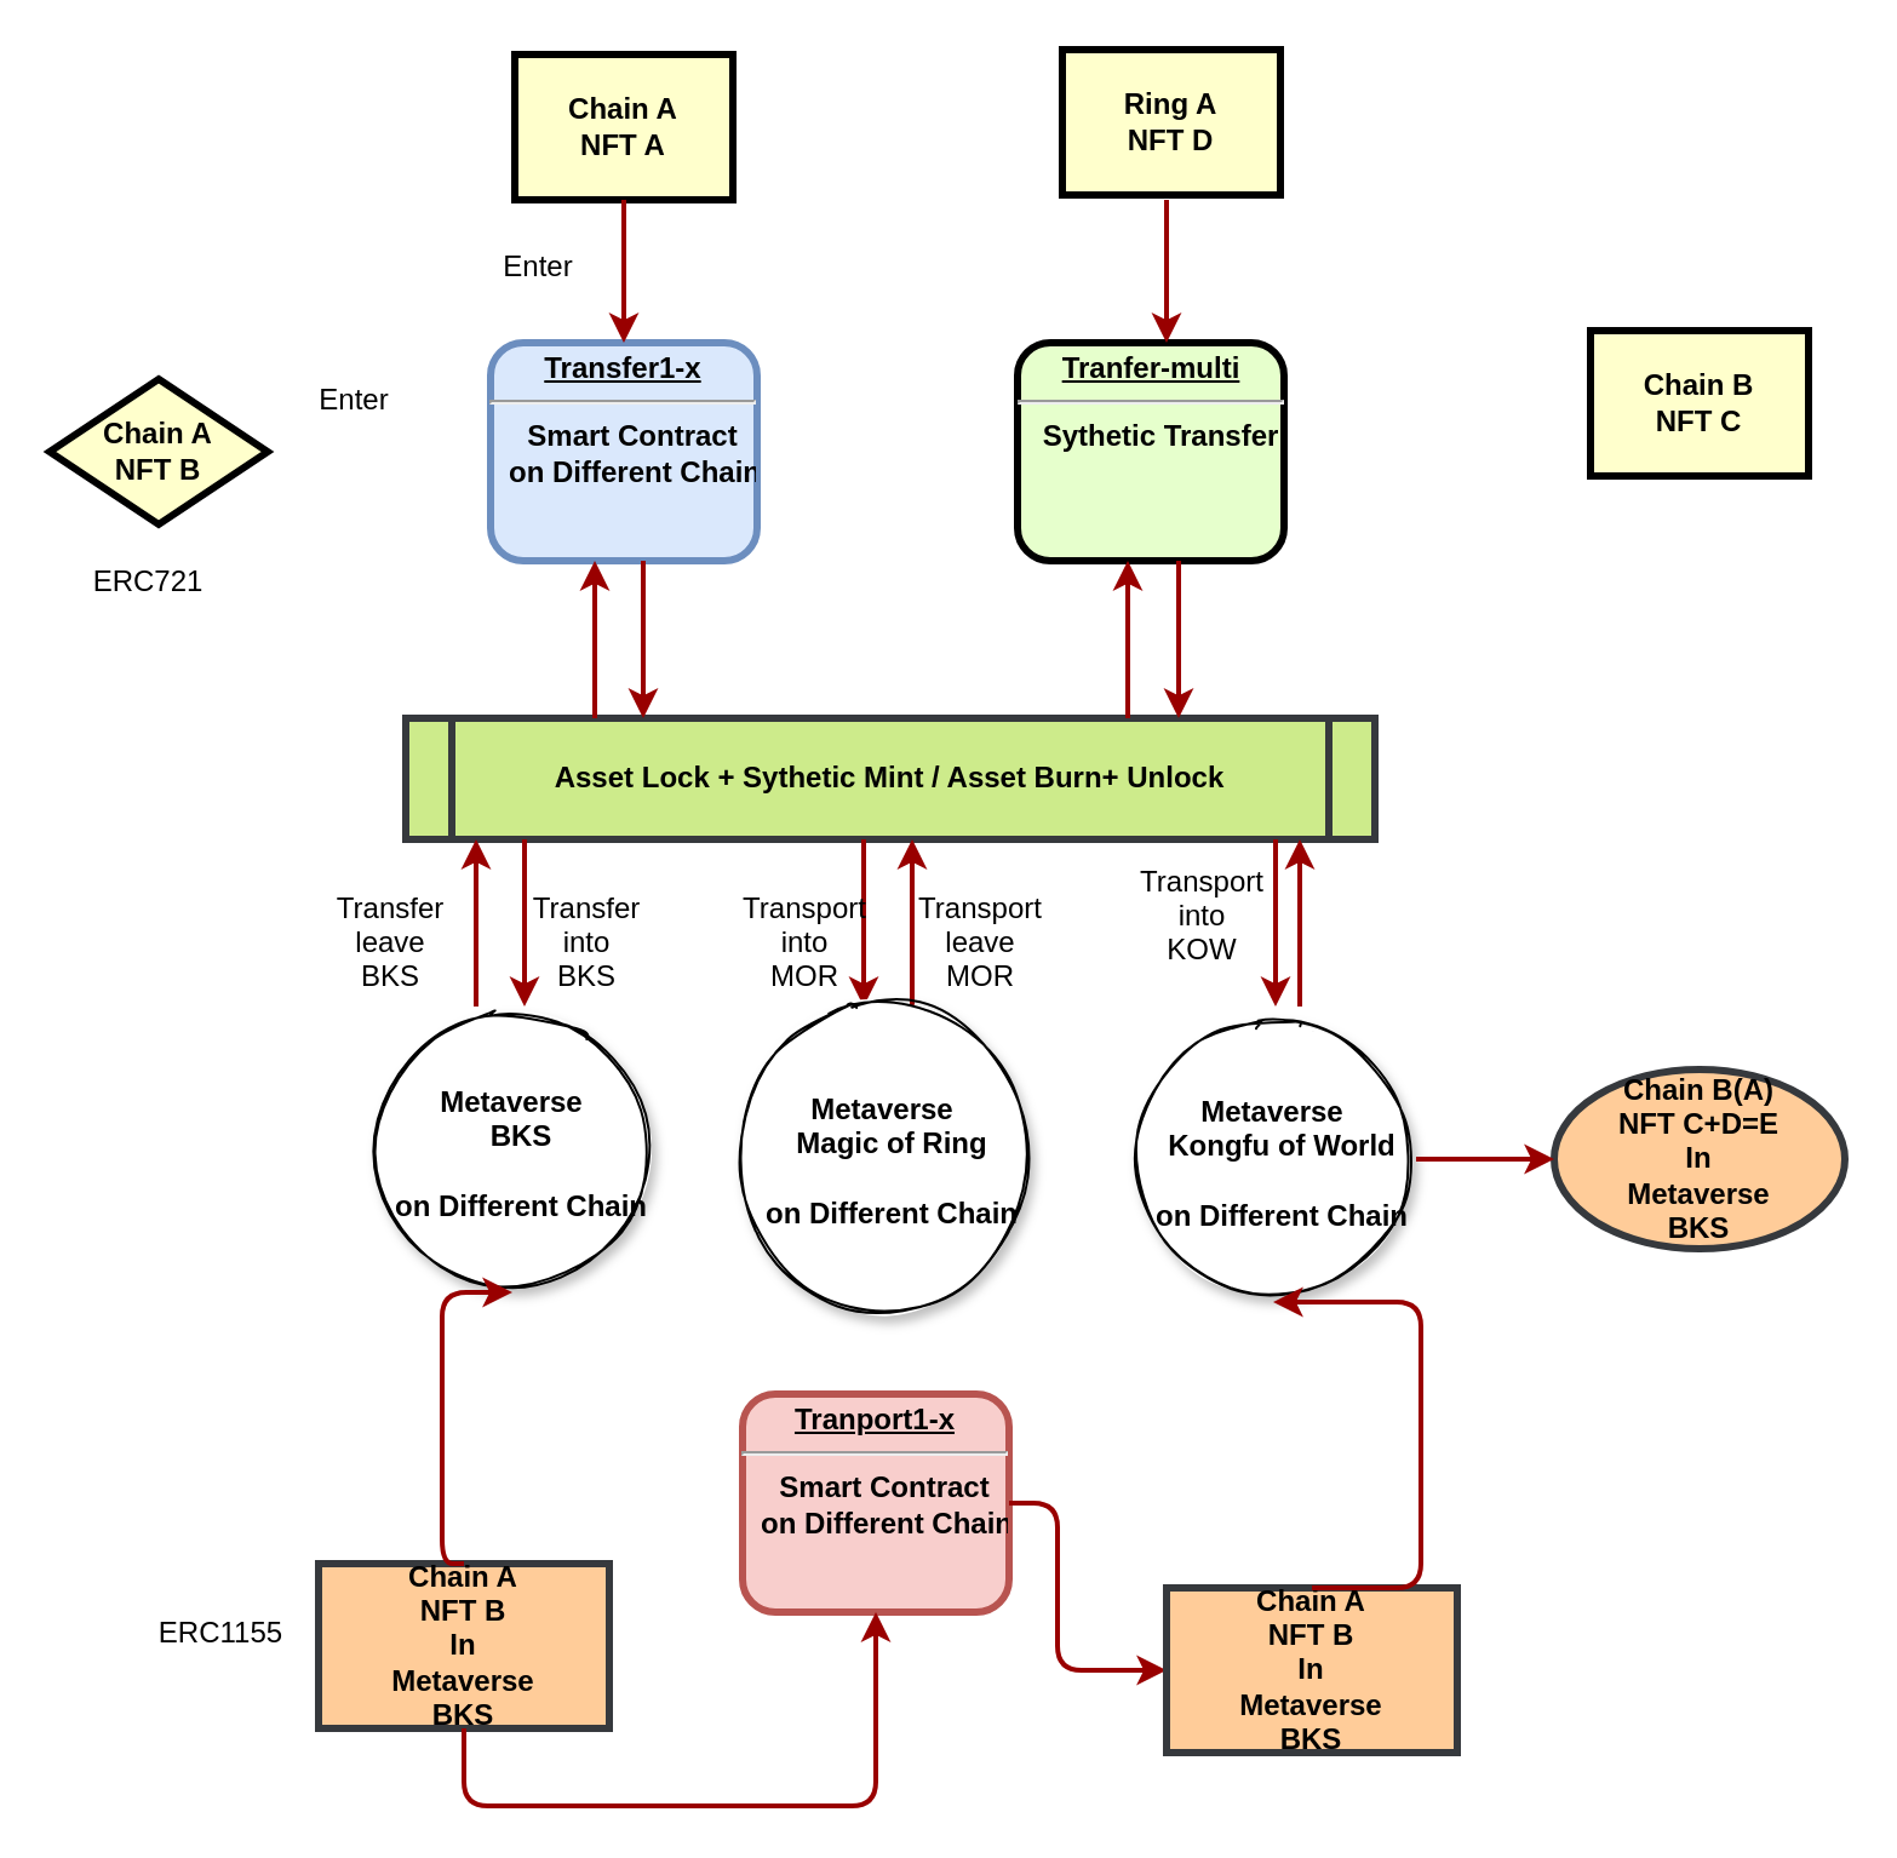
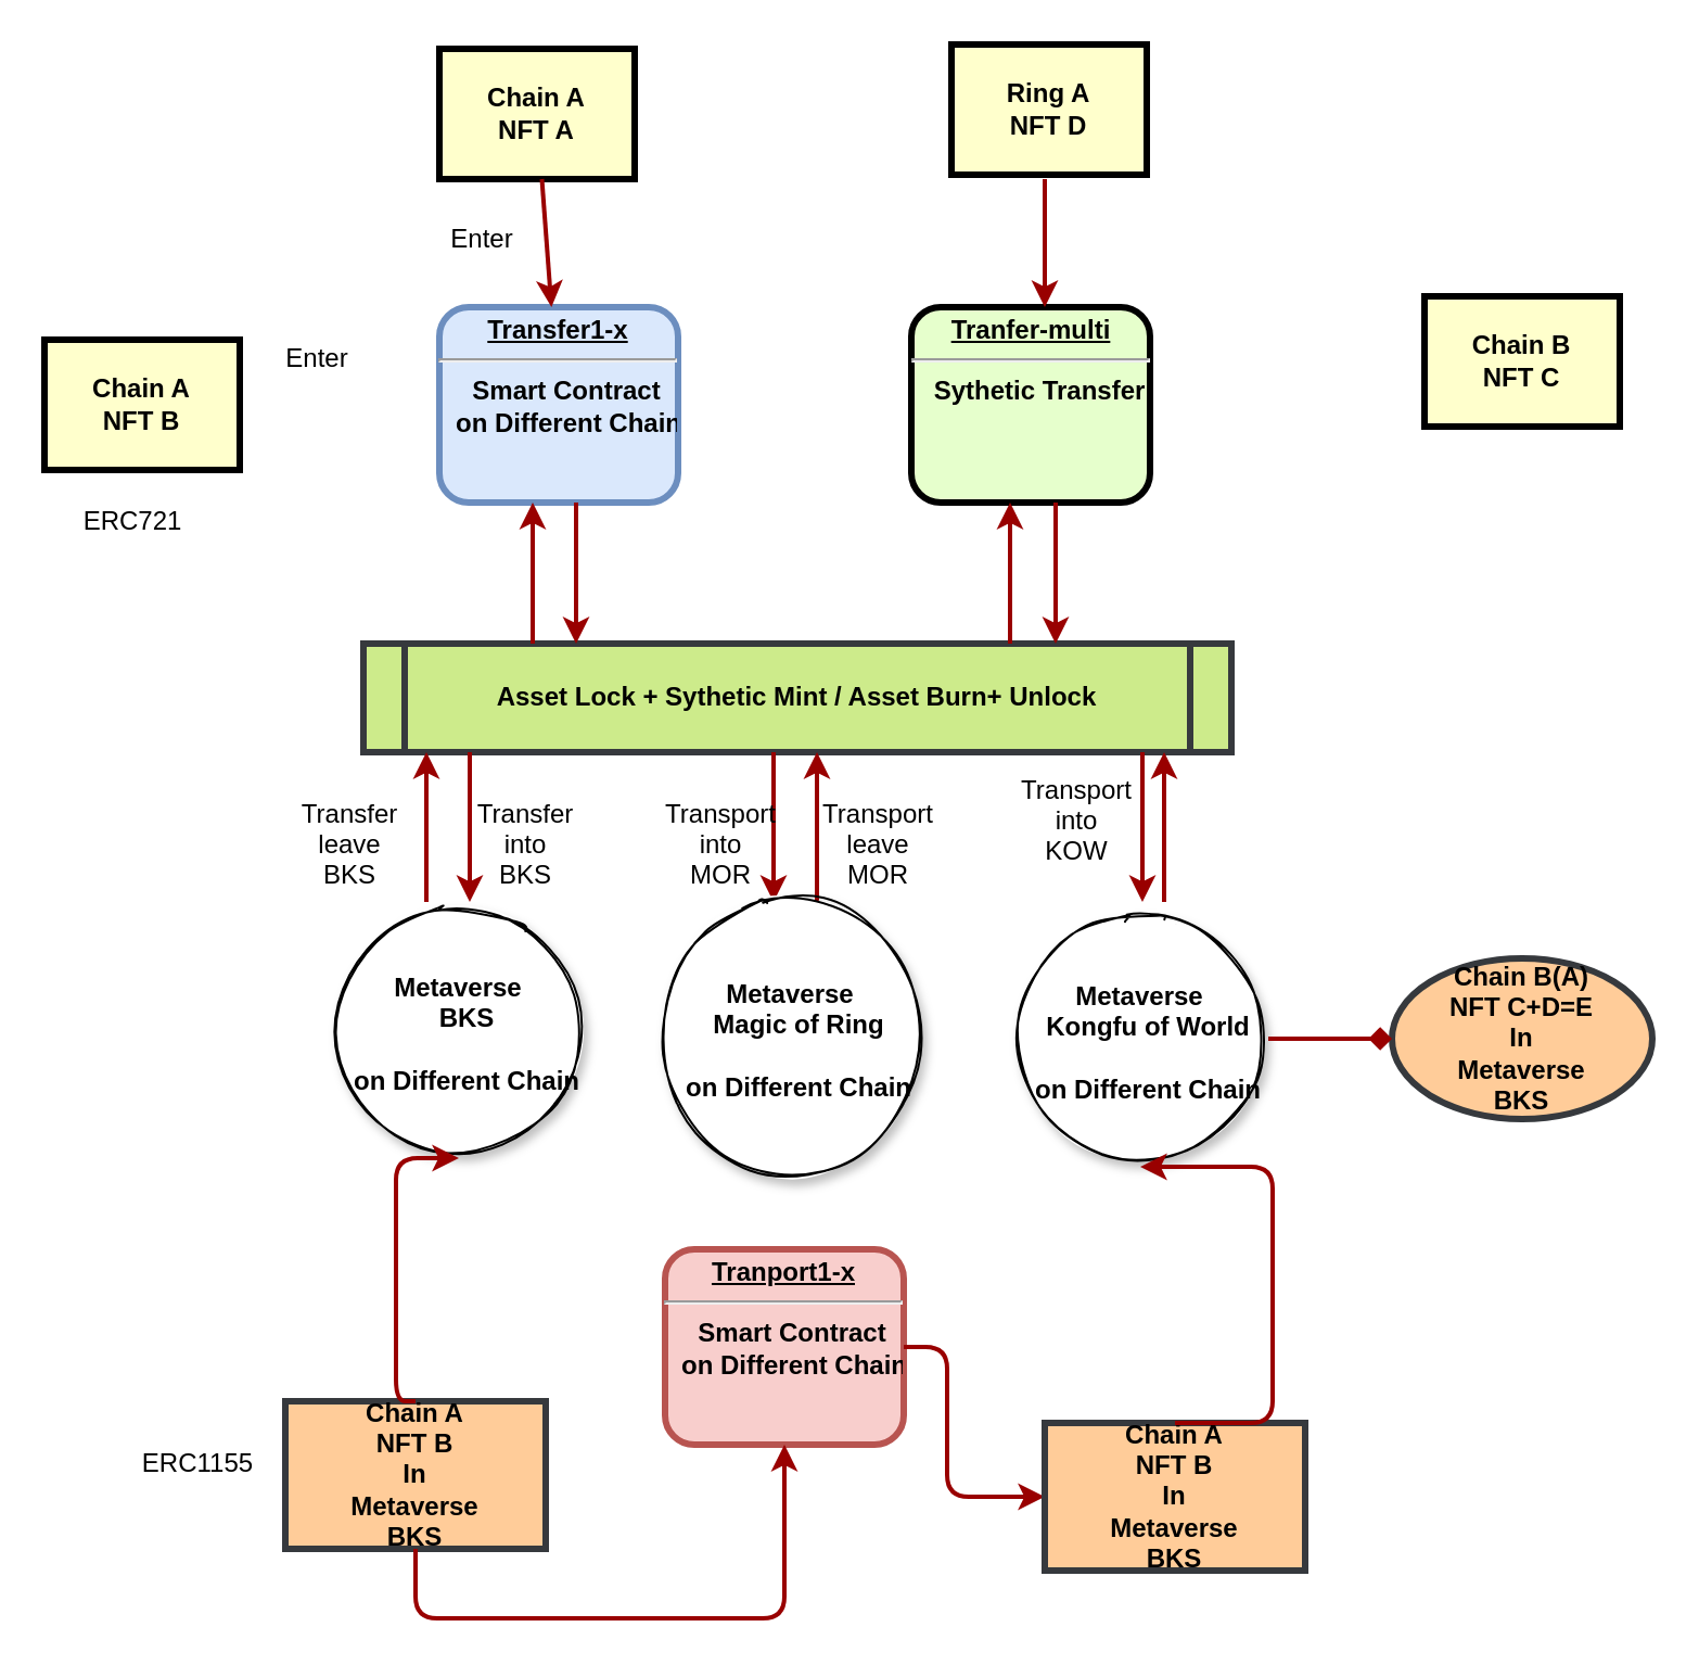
- <mxCell id="4" value="Chain A&#10;NFT A" style="whiteSpace=wrap;align=center;verticalAlign=middle;fontStyle=1;strokeWidth=3;fillColor=#FFFFCC" parent="1" vertex="1"><mxGeometry x="212" y="22" width="90" height="60" as="geometry" /></mxCell>
+ <mxCell id="4" value="Chain A&#10;NFT A" style="whiteSpace=wrap;align=center;verticalAlign=middle;fontStyle=1;strokeWidth=3;fillColor=#FFFFCC" parent="1" vertex="1"><mxGeometry x="202" y="22" width="90" height="60" as="geometry" /></mxCell>
- <mxCell id="5" value="Chain A&#10;NFT B" style="rhombus;whiteSpace=wrap;align=center;verticalAlign=middle;fontStyle=1;strokeWidth=3;fillColor=#FFFFCC;" parent="1" vertex="1"><mxGeometry x="20" y="156" width="90" height="60" as="geometry" /></mxCell>
+ <mxCell id="5" value="Chain A&#10;NFT B" style="whiteSpace=wrap;align=center;verticalAlign=middle;fontStyle=1;strokeWidth=3;fillColor=#FFFFCC" parent="1" vertex="1"><mxGeometry x="20" y="156" width="90" height="60" as="geometry" /></mxCell>
- <mxCell id="39" value="" style="edgeStyle=elbowEdgeStyle;elbow=horizontal;strokeColor=#990000;strokeWidth=2;exitX=1;exitY=0.5;exitDx=0;exitDy=0;entryX=0;entryY=0.5;entryDx=0;entryDy=0;" edge="1" parent="1" source="26" target="38"><mxGeometry width="100" height="100" relative="1" as="geometry"><mxPoint x="546" y="425" as="sourcePoint" /><mxPoint x="546" y="356" as="targetPoint" /><Array as="points"><mxPoint x="616" y="465" /></Array></mxGeometry></mxCell>
+ <mxCell id="39" value="" style="edgeStyle=elbowEdgeStyle;elbow=horizontal;strokeColor=#990000;strokeWidth=2;exitX=1;exitY=0.5;exitDx=0;exitDy=0;entryX=0;entryY=0.5;entryDx=0;entryDy=0;endArrow=diamond;" edge="1" parent="1" source="26" target="38"><mxGeometry width="100" height="100" relative="1" as="geometry"><mxPoint x="546" y="425" as="sourcePoint" /><mxPoint x="546" y="356" as="targetPoint" /><Array as="points"><mxPoint x="616" y="465" /></Array></mxGeometry></mxCell>
